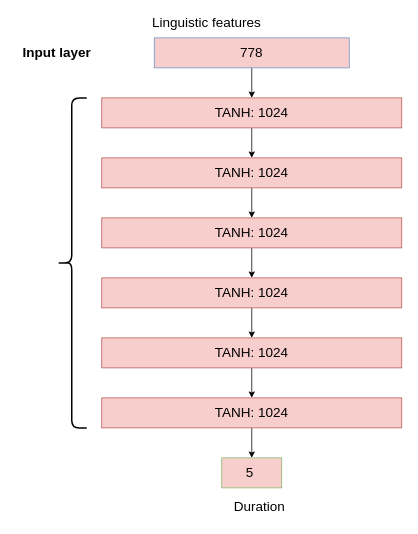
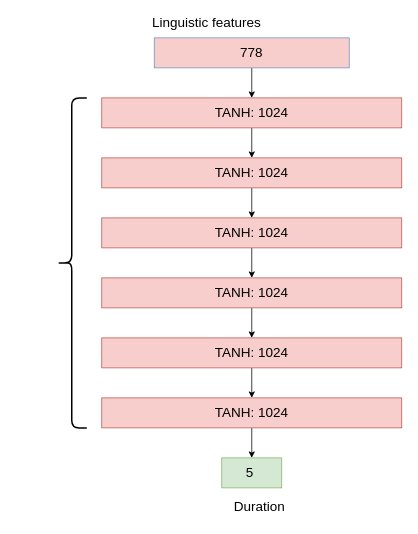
- <mxCell id="20" value="Input layer" style="text;html=1;align=center;verticalAlign=middle;resizable=0;points=[];autosize=1;fontSize=18;fontStyle=1" vertex="1" parent="1"><mxGeometry x="20" y="55" width="110" height="30" as="geometry" /></mxCell>
- <mxCell id="17" value="5&amp;nbsp;" style="rounded=0;whiteSpace=wrap;html=1;rotation=0;fillColor=#f8cecc;strokeColor=#82b366;fontSize=18;" vertex="1" parent="1"><mxGeometry x="295" y="610" width="80" height="40" as="geometry" /></mxCell>
+ <mxCell id="17" value="5&amp;nbsp;" style="rounded=0;whiteSpace=wrap;html=1;rotation=0;fillColor=#d5e8d4;strokeColor=#82b366;fontSize=18;" vertex="1" parent="1"><mxGeometry x="295" y="610" width="80" height="40" as="geometry" /></mxCell>
